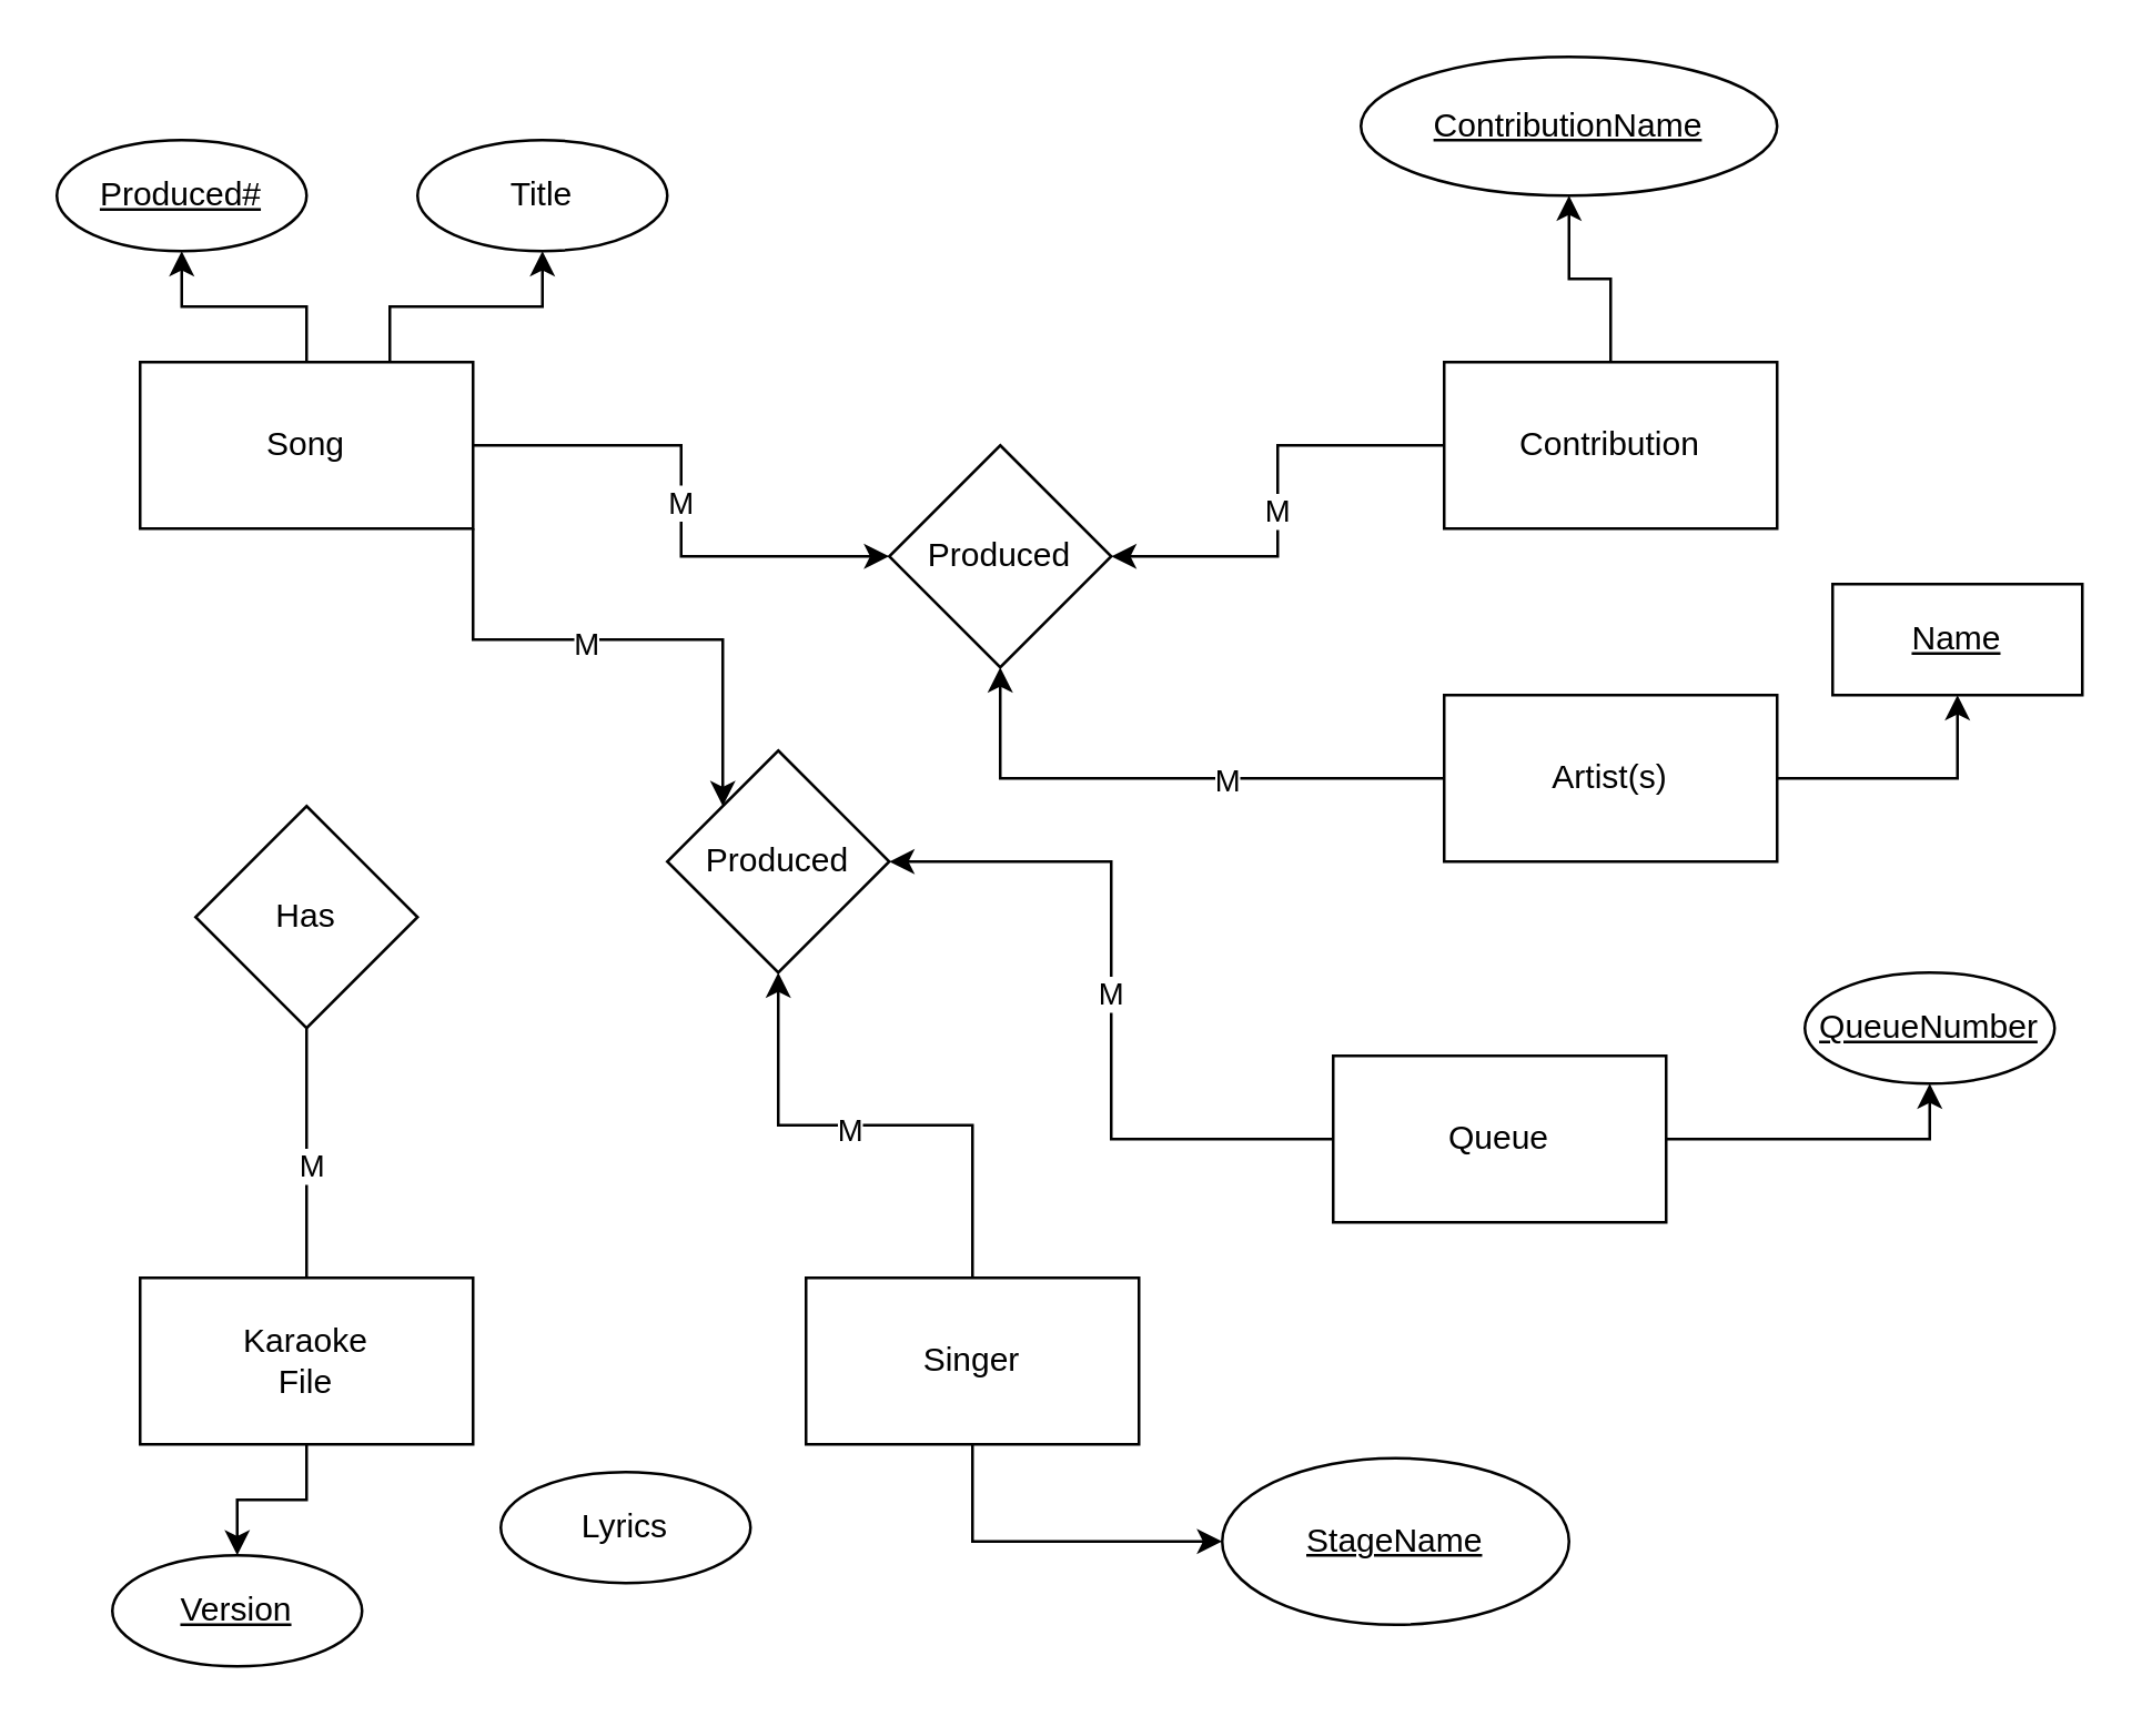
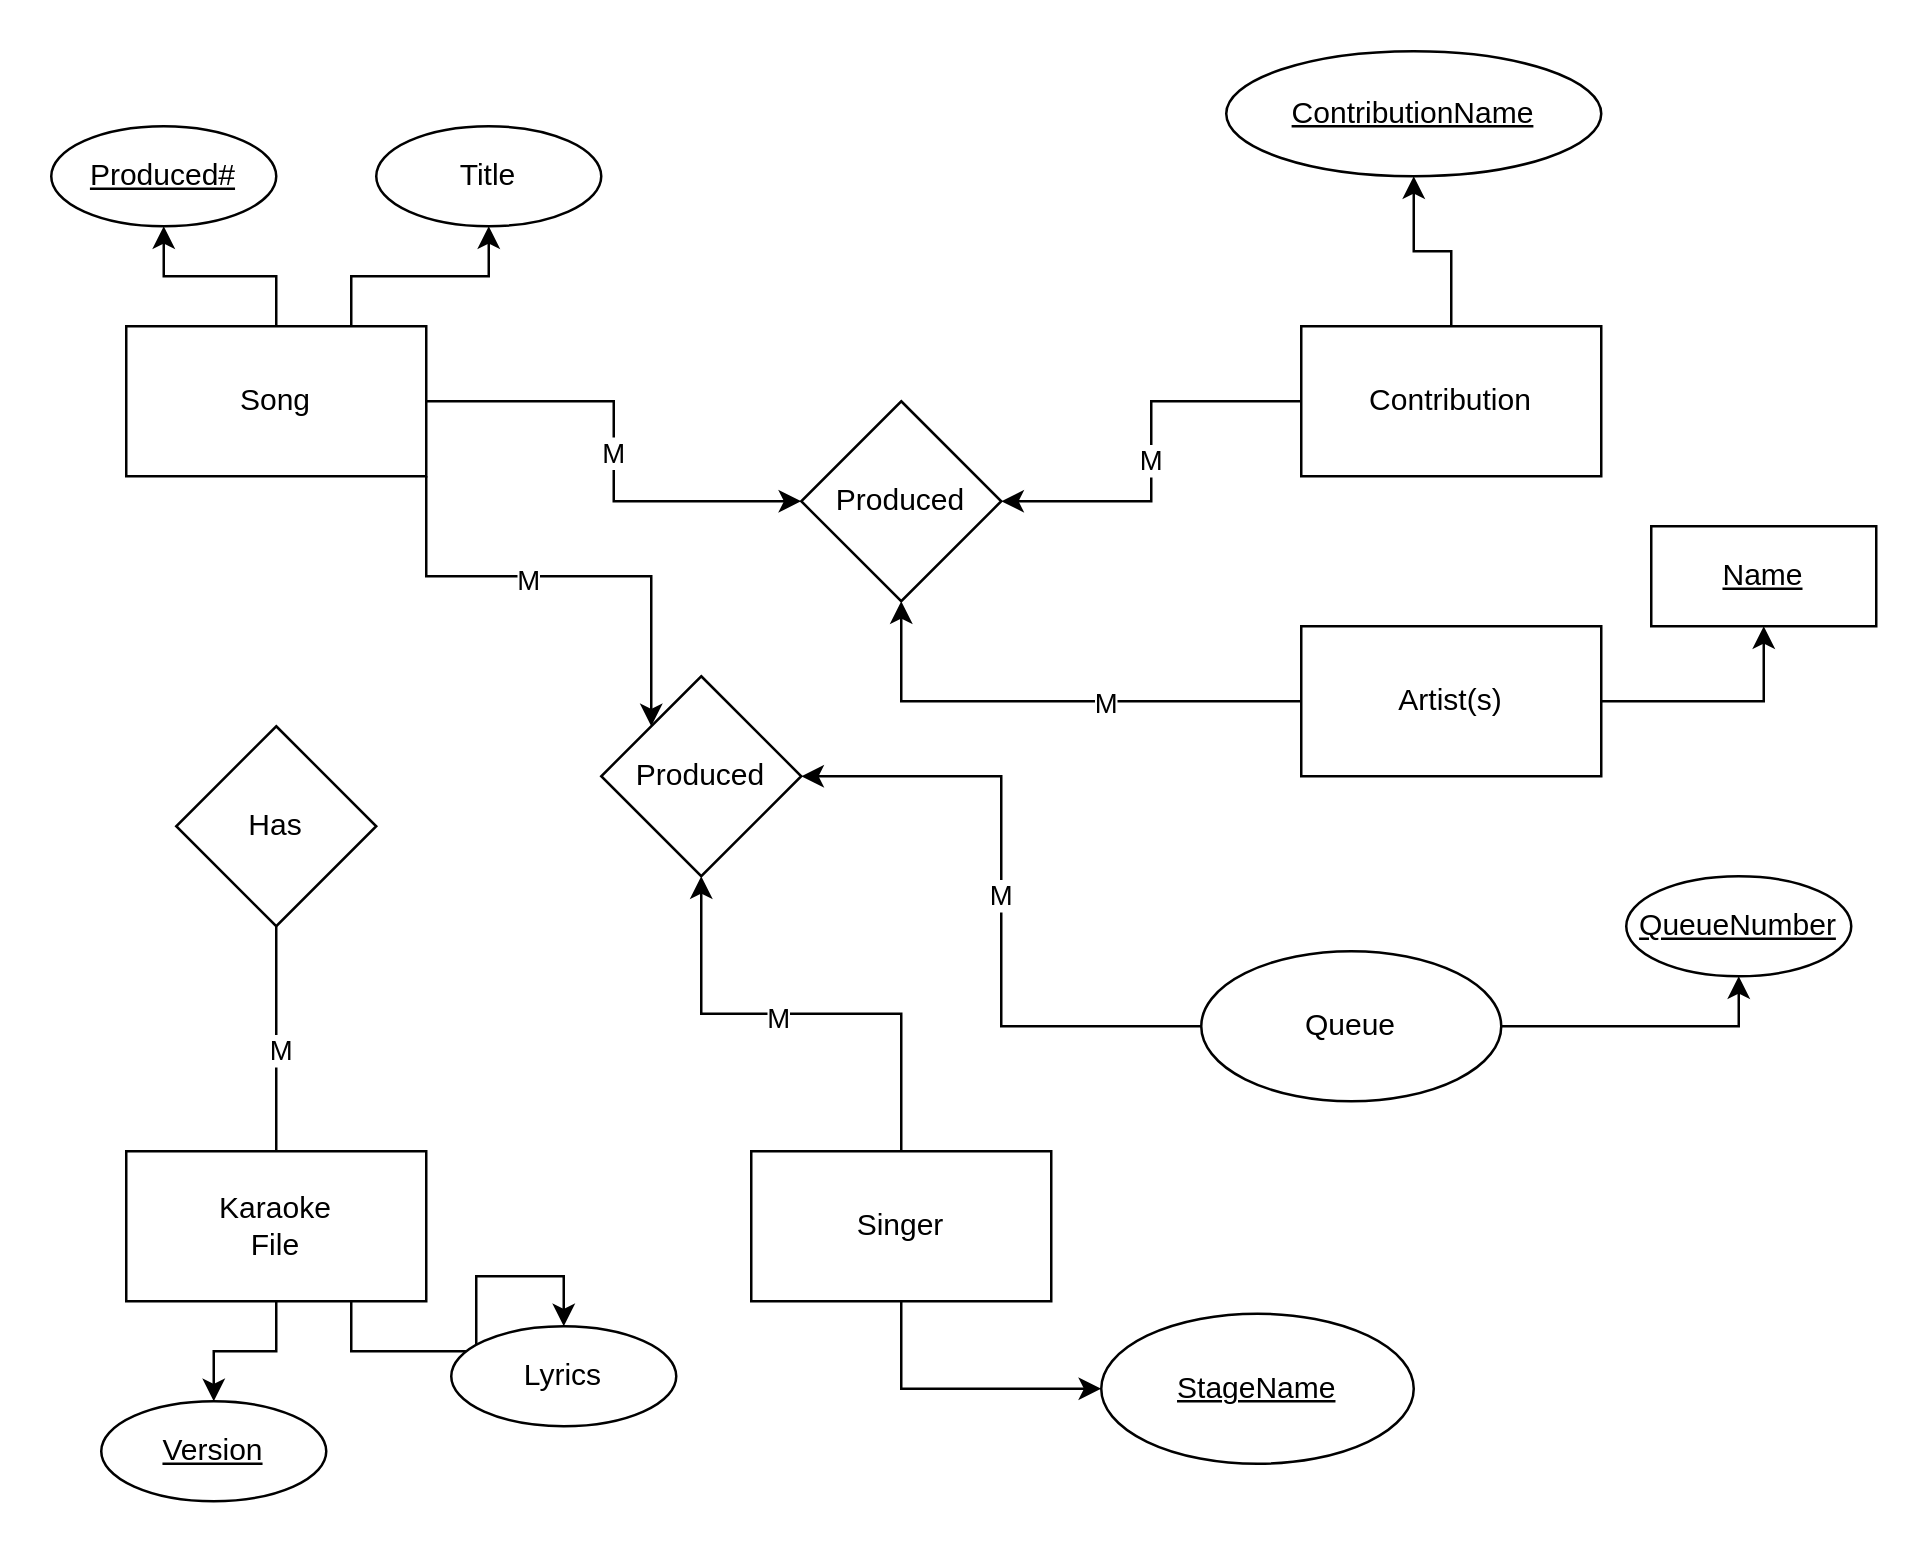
- <mxCell id="28" value="Queue" style="rounded=0;whiteSpace=wrap;html=1;" vertex="1" parent="1"><mxGeometry x="480" y="380" width="120" height="60" as="geometry" /></mxCell>
+ <mxCell id="28" value="Queue" style="ellipse;whiteSpace=wrap;html=1;" vertex="1" parent="1"><mxGeometry x="480" y="380" width="120" height="60" as="geometry" /></mxCell>
- <mxCell id="32" value="Singer" style="rounded=0;whiteSpace=wrap;html=1;" vertex="1" parent="1"><mxGeometry x="290" y="460" width="120" height="60" as="geometry" /></mxCell>
+ <mxCell id="32" value="Singer" style="rounded=0;whiteSpace=wrap;html=1;" vertex="1" parent="1"><mxGeometry x="300" y="460" width="120" height="60" as="geometry" /></mxCell>
+ <mxCell id="20" style="edgeStyle=orthogonalEdgeStyle;rounded=0;orthogonalLoop=1;jettySize=auto;html=1;exitX=0.75;exitY=1;exitDx=0;exitDy=0;entryX=0.5;entryY=0;entryDx=0;entryDy=0;" edge="1" parent="1" source="21" target="40"><mxGeometry relative="1" as="geometry" /></mxCell>
